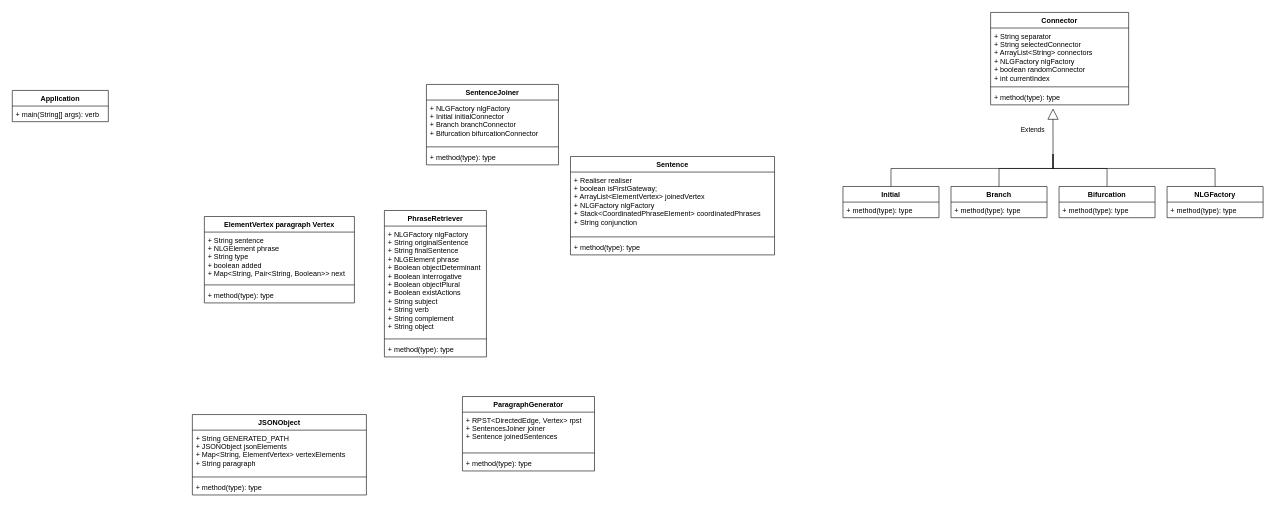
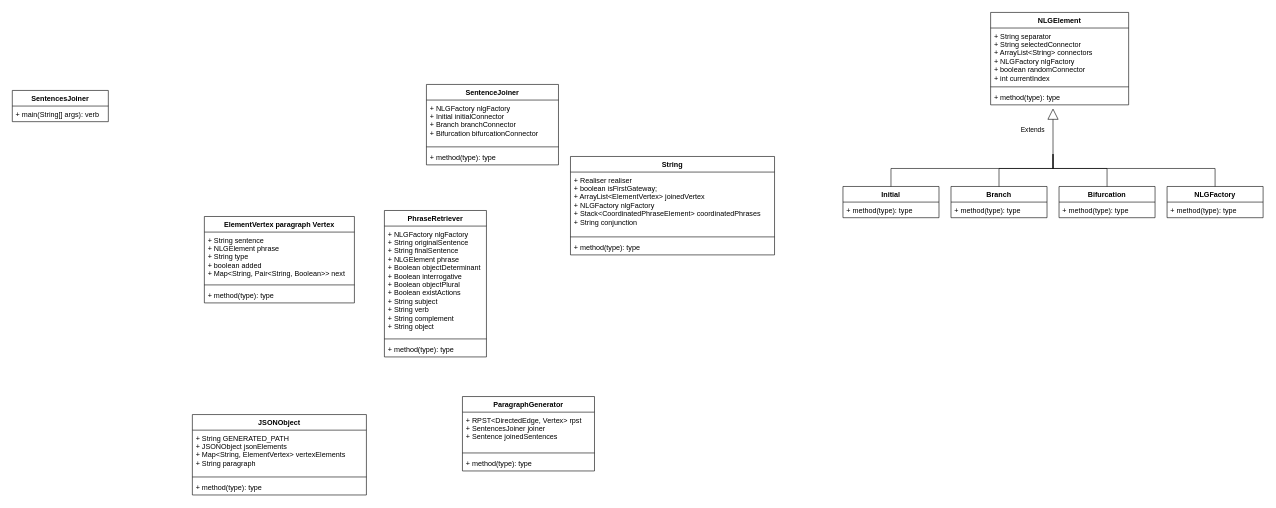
- <mxCell id="10" value="Connector" style="swimlane;fontStyle=1;align=center;verticalAlign=top;childLayout=stackLayout;horizontal=1;startSize=26;horizontalStack=0;resizeParent=1;resizeParentMax=0;resizeLast=0;collapsible=1;marginBottom=0;" vertex="1" parent="1"><mxGeometry x="1650" y="20" width="230" height="154" as="geometry" /></mxCell>
+ <mxCell id="10" value="NLGElement" style="swimlane;fontStyle=1;align=center;verticalAlign=top;childLayout=stackLayout;horizontal=1;startSize=26;horizontalStack=0;resizeParent=1;resizeParentMax=0;resizeLast=0;collapsible=1;marginBottom=0;" vertex="1" parent="1"><mxGeometry x="1650" y="20" width="230" height="154" as="geometry" /></mxCell>
- <mxCell id="2" value="Application" style="swimlane;fontStyle=1;align=center;verticalAlign=top;childLayout=stackLayout;horizontal=1;startSize=26;horizontalStack=0;resizeParent=1;resizeParentMax=0;resizeLast=0;collapsible=1;marginBottom=0;" vertex="1" parent="1"><mxGeometry x="20" y="150" width="160" height="52" as="geometry" /></mxCell>
+ <mxCell id="2" value="SentencesJoiner" style="swimlane;fontStyle=1;align=center;verticalAlign=top;childLayout=stackLayout;horizontal=1;startSize=26;horizontalStack=0;resizeParent=1;resizeParentMax=0;resizeLast=0;collapsible=1;marginBottom=0;" vertex="1" parent="1"><mxGeometry x="20" y="150" width="160" height="52" as="geometry" /></mxCell>
- <mxCell id="32" value="Sentence" style="swimlane;fontStyle=1;align=center;verticalAlign=top;childLayout=stackLayout;horizontal=1;startSize=26;horizontalStack=0;resizeParent=1;resizeParentMax=0;resizeLast=0;collapsible=1;marginBottom=0;" vertex="1" parent="1"><mxGeometry x="950" y="260" width="340" height="164" as="geometry" /></mxCell>
+ <mxCell id="32" value="String" style="swimlane;fontStyle=1;align=center;verticalAlign=top;childLayout=stackLayout;horizontal=1;startSize=26;horizontalStack=0;resizeParent=1;resizeParentMax=0;resizeLast=0;collapsible=1;marginBottom=0;" vertex="1" parent="1"><mxGeometry x="950" y="260" width="340" height="164" as="geometry" /></mxCell>
